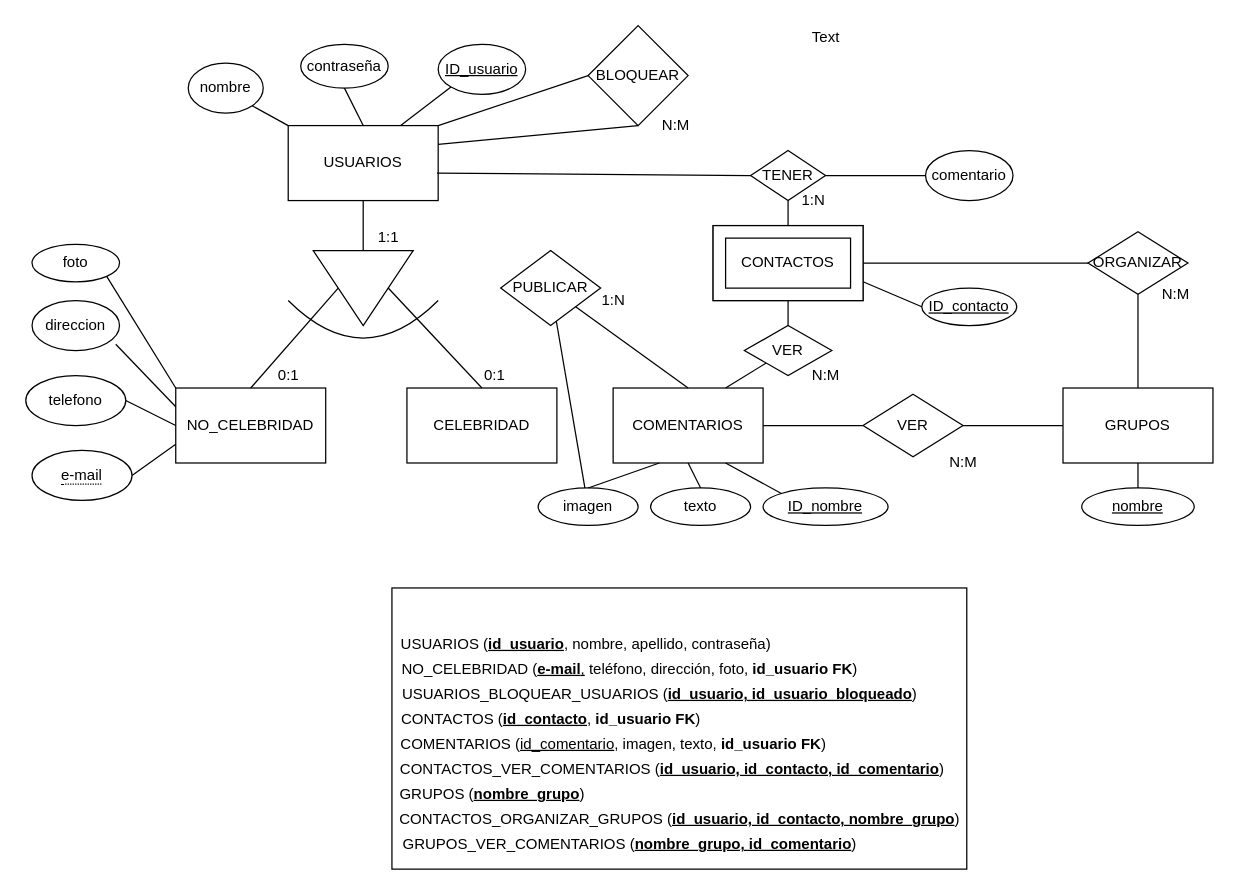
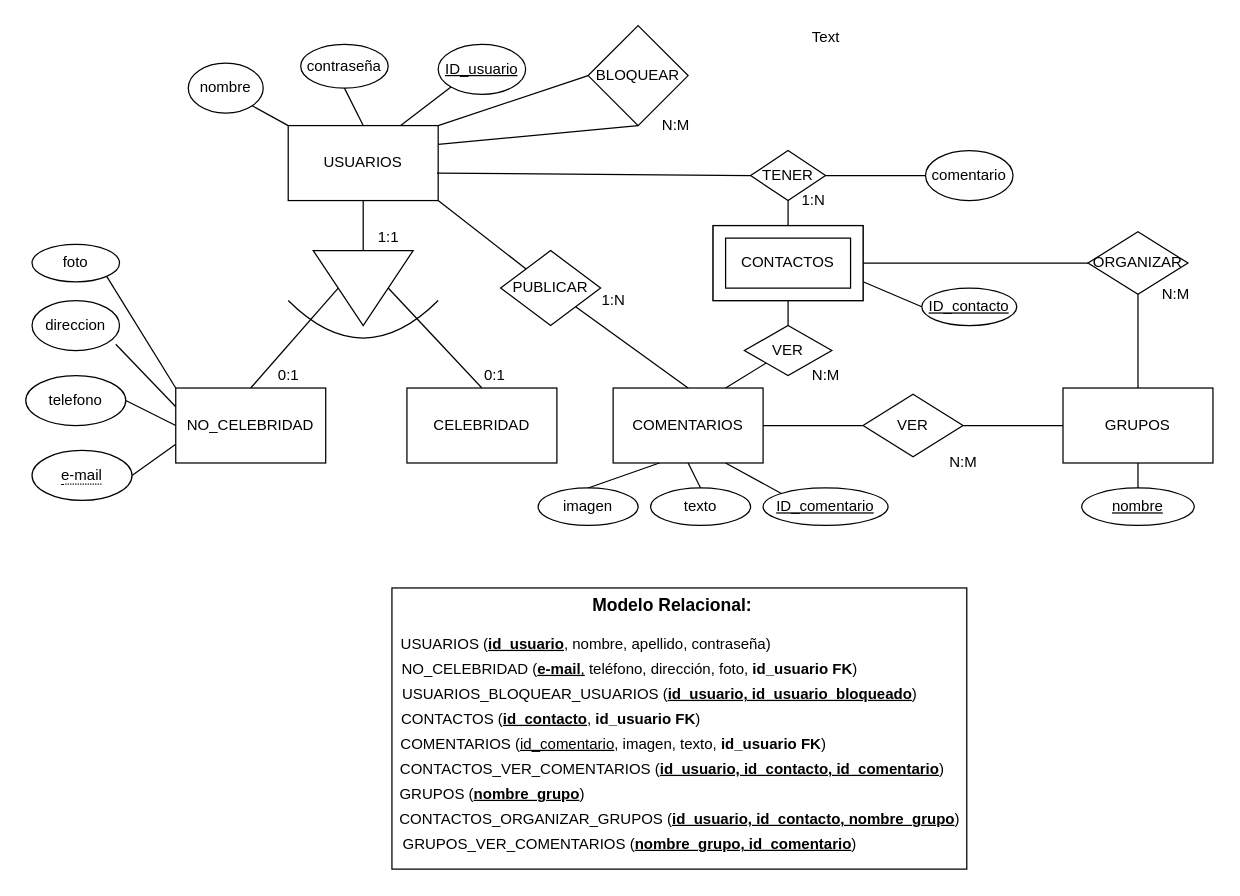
- <mxCell id="40" value="" style="endArrow=none;html=1;" parent="1" source="21" target="50" edge="1"><mxGeometry width="50" height="50" relative="1" as="geometry"><mxPoint x="610" y="230" as="sourcePoint" /><mxPoint x="660" y="180" as="targetPoint" /></mxGeometry></mxCell>
+ <mxCell id="40" value="" style="endArrow=none;html=1;entryX=1;entryY=1;entryDx=0;entryDy=0;" parent="1" source="21" target="4" edge="1"><mxGeometry width="50" height="50" relative="1" as="geometry"><mxPoint x="610" y="230" as="sourcePoint" /><mxPoint x="660" y="180" as="targetPoint" /></mxGeometry></mxCell>
- <mxCell id="48" value="ID_nombre" style="ellipse;whiteSpace=wrap;html=1;align=center;fontStyle=4;" parent="1" vertex="1"><mxGeometry x="610" y="390" width="100" height="30" as="geometry" /></mxCell>
+ <mxCell id="48" value="ID_comentario" style="ellipse;whiteSpace=wrap;html=1;align=center;fontStyle=4;" parent="1" vertex="1"><mxGeometry x="610" y="390" width="100" height="30" as="geometry" /></mxCell>
+ <mxCell id="68" value="&lt;b&gt;&lt;font style=&quot;font-size: 14px&quot;&gt;Modelo Relacional:&lt;/font&gt;&lt;/b&gt;" style="text;html=1;align=center;verticalAlign=middle;resizable=0;points=[];autosize=1;" parent="1" vertex="1"><mxGeometry x="467" y="474" width="140" height="20" as="geometry" /></mxCell>
